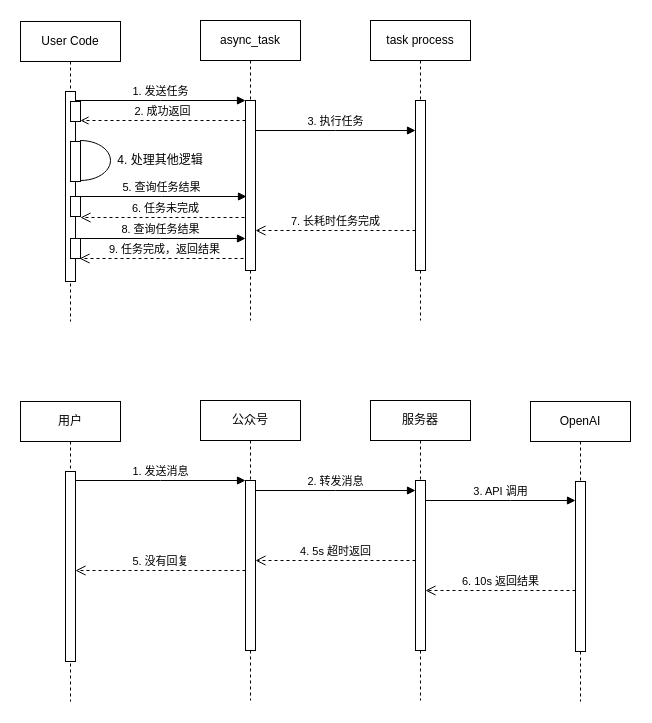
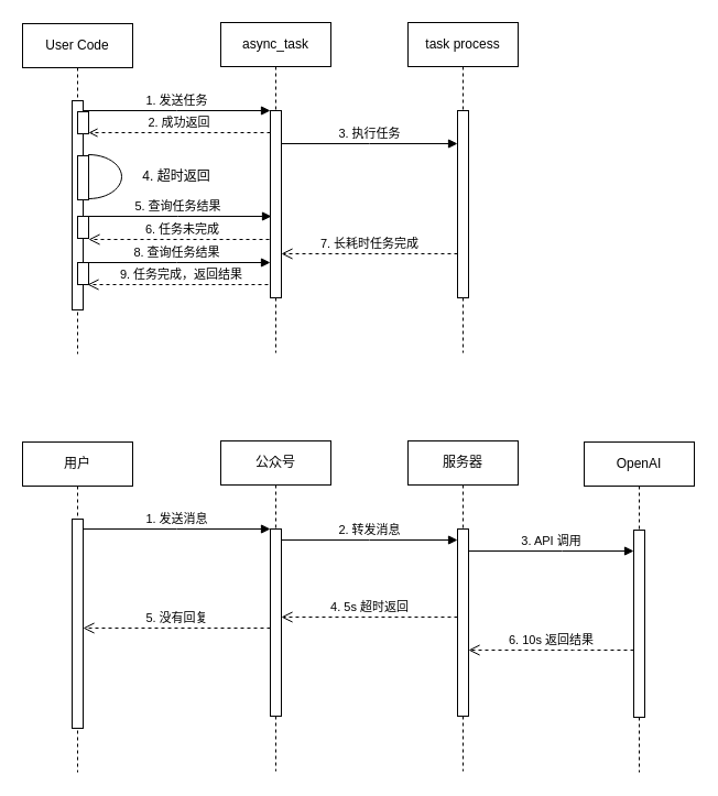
- <mxCell id="17" value="4. 处理其他逻辑" style="text;html=1;strokeColor=none;fillColor=none;align=center;verticalAlign=middle;whiteSpace=wrap;rounded=0;" vertex="1" parent="1"><mxGeometry x="110" y="145" width="100" height="30" as="geometry" /></mxCell>
+ <mxCell id="17" value="4. 超时返回" style="text;html=1;strokeColor=none;fillColor=none;align=center;verticalAlign=middle;whiteSpace=wrap;rounded=0;" vertex="1" parent="1"><mxGeometry x="110" y="145" width="100" height="30" as="geometry" /></mxCell>
